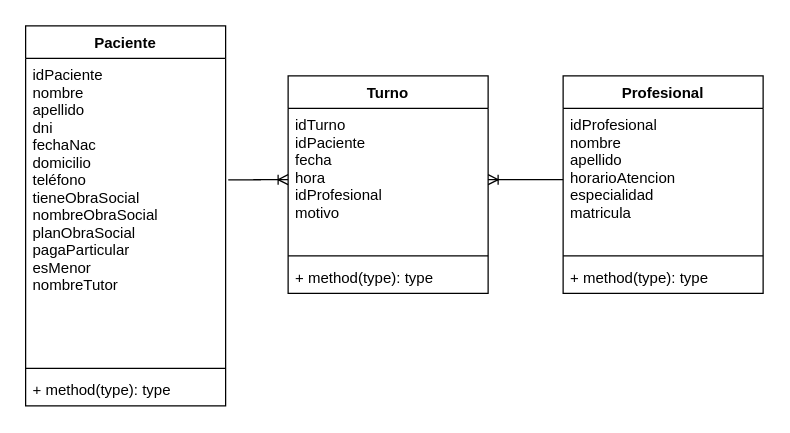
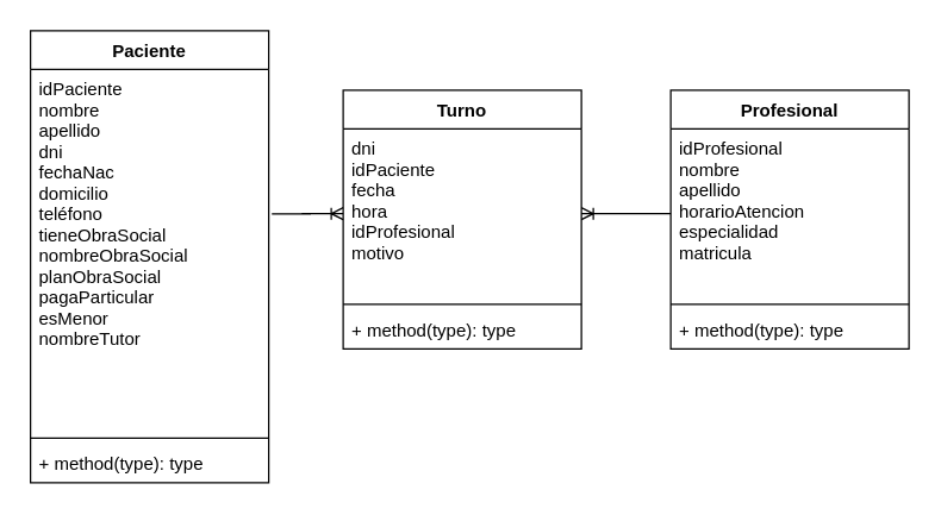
- <mxCell id="9" value="idTurno&#10;idPaciente&#10;fecha&#10;hora&#10;idProfesional&#10;motivo" style="text;strokeColor=none;fillColor=none;align=left;verticalAlign=top;spacingLeft=4;spacingRight=4;overflow=hidden;rotatable=0;points=[[0,0.5],[1,0.5]];portConstraint=eastwest;" vertex="1" parent="8"><mxGeometry y="26" width="160" height="114" as="geometry" /></mxCell>
+ <mxCell id="9" value="dni&#10;idPaciente&#10;fecha&#10;hora&#10;idProfesional&#10;motivo" style="text;strokeColor=none;fillColor=none;align=left;verticalAlign=top;spacingLeft=4;spacingRight=4;overflow=hidden;rotatable=0;points=[[0,0.5],[1,0.5]];portConstraint=eastwest;" vertex="1" parent="8"><mxGeometry y="26" width="160" height="114" as="geometry" /></mxCell>
